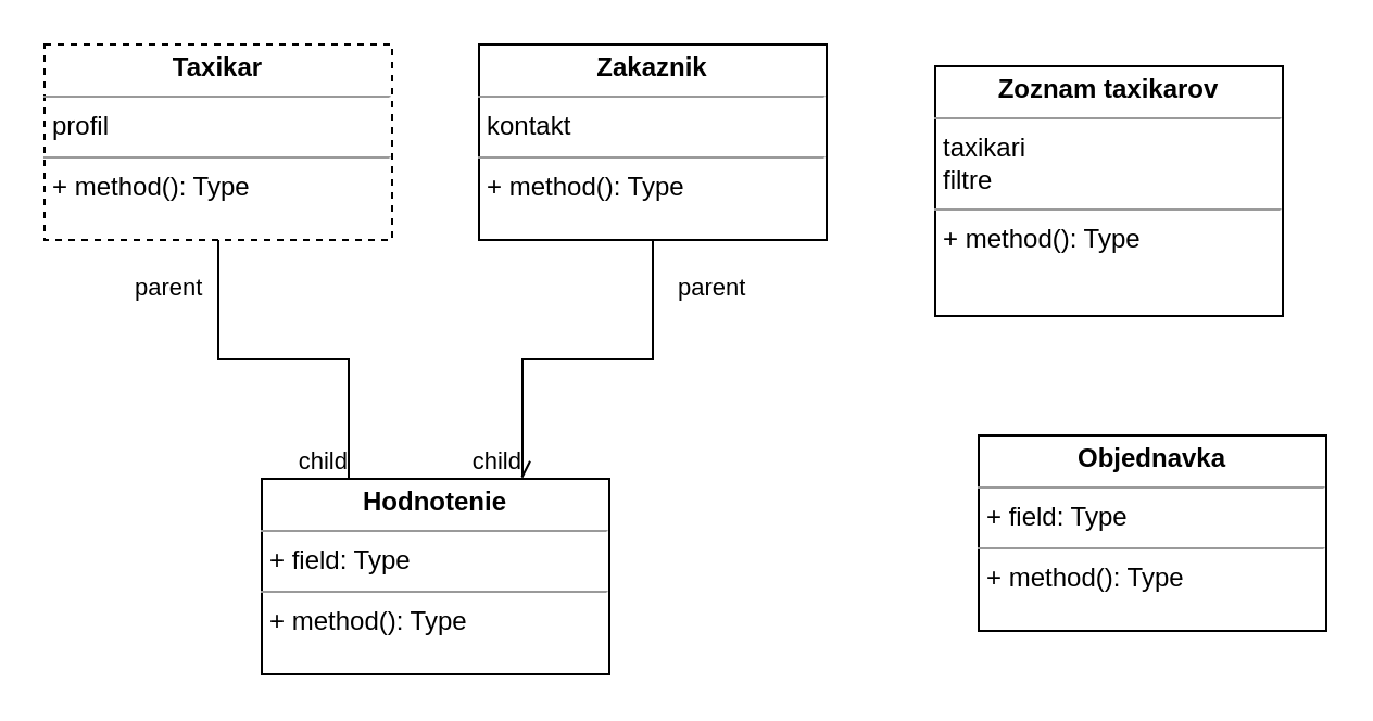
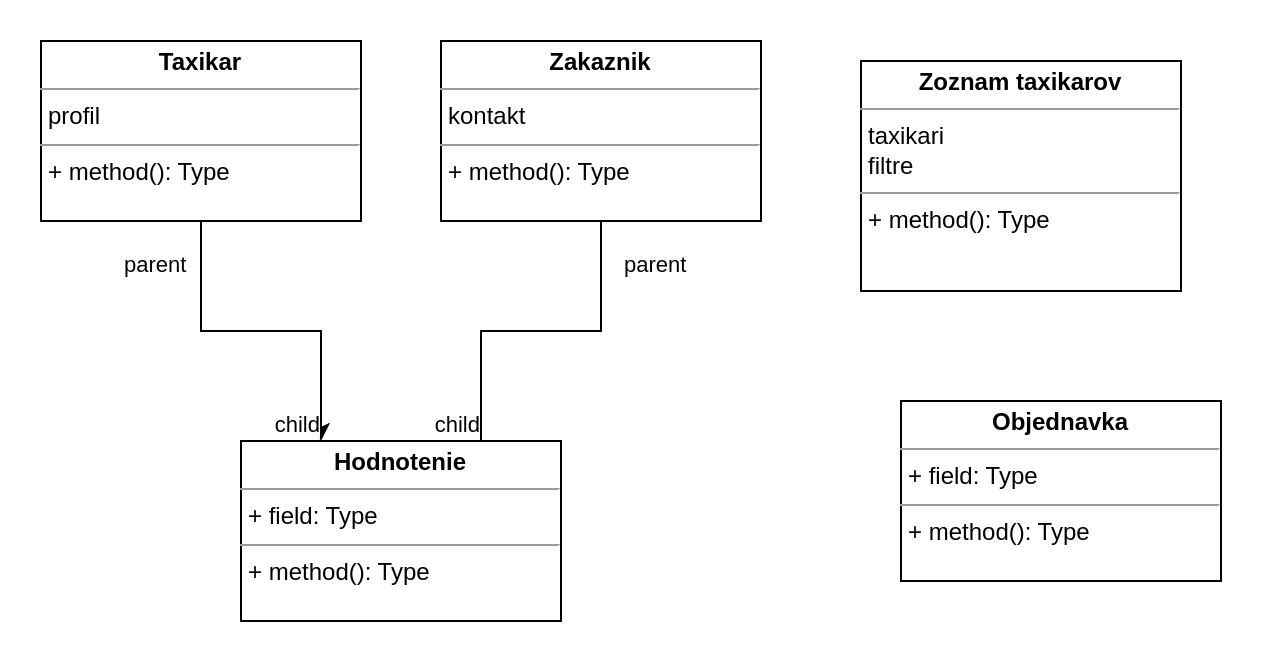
- <mxCell id="2" value="&lt;p style=&quot;margin: 0px ; margin-top: 4px ; text-align: center&quot;&gt;&lt;b&gt;Taxikar&lt;/b&gt;&lt;/p&gt;&lt;hr size=&quot;1&quot;&gt;&lt;p style=&quot;margin: 0px ; margin-left: 4px&quot;&gt;profil&lt;/p&gt;&lt;hr size=&quot;1&quot;&gt;&lt;p style=&quot;margin: 0px ; margin-left: 4px&quot;&gt;+ method(): Type&lt;/p&gt;" style="verticalAlign=top;align=left;overflow=fill;fontSize=12;fontFamily=Helvetica;html=1;dashed=1;" vertex="1" parent="1"><mxGeometry x="20" y="20" width="160" height="90" as="geometry" /></mxCell>
+ <mxCell id="2" value="&lt;p style=&quot;margin: 0px ; margin-top: 4px ; text-align: center&quot;&gt;&lt;b&gt;Taxikar&lt;/b&gt;&lt;/p&gt;&lt;hr size=&quot;1&quot;&gt;&lt;p style=&quot;margin: 0px ; margin-left: 4px&quot;&gt;profil&lt;/p&gt;&lt;hr size=&quot;1&quot;&gt;&lt;p style=&quot;margin: 0px ; margin-left: 4px&quot;&gt;+ method(): Type&lt;/p&gt;" style="verticalAlign=top;align=left;overflow=fill;fontSize=12;fontFamily=Helvetica;html=1;" vertex="1" parent="1"><mxGeometry x="20" y="20" width="160" height="90" as="geometry" /></mxCell>
- <mxCell id="5" value="" style="endArrow=none;html=1;edgeStyle=orthogonalEdgeStyle;rounded=0;entryX=0.25;entryY=0;entryDx=0;entryDy=0;" edge="1" parent="1" source="2" target="4"><mxGeometry relative="1" as="geometry"><mxPoint x="320" y="160" as="sourcePoint" /><mxPoint x="480" y="160" as="targetPoint" /></mxGeometry></mxCell>
+ <mxCell id="5" value="" style="endArrow=classic;html=1;edgeStyle=orthogonalEdgeStyle;rounded=0;entryX=0.25;entryY=0;entryDx=0;entryDy=0;" edge="1" parent="1" source="2" target="4"><mxGeometry relative="1" as="geometry"><mxPoint x="320" y="160" as="sourcePoint" /><mxPoint x="480" y="160" as="targetPoint" /></mxGeometry></mxCell>
- <mxCell id="8" value="" style="endArrow=open;html=1;edgeStyle=orthogonalEdgeStyle;rounded=0;exitX=0.5;exitY=1;exitDx=0;exitDy=0;entryX=0.75;entryY=0;entryDx=0;entryDy=0;" edge="1" parent="1" source="3" target="4"><mxGeometry relative="1" as="geometry"><mxPoint x="320" y="160" as="sourcePoint" /><mxPoint x="480" y="160" as="targetPoint" /></mxGeometry></mxCell>
+ <mxCell id="8" value="" style="endArrow=none;html=1;edgeStyle=orthogonalEdgeStyle;rounded=0;exitX=0.5;exitY=1;exitDx=0;exitDy=0;entryX=0.75;entryY=0;entryDx=0;entryDy=0;" edge="1" parent="1" source="3" target="4"><mxGeometry relative="1" as="geometry"><mxPoint x="320" y="160" as="sourcePoint" /><mxPoint x="480" y="160" as="targetPoint" /></mxGeometry></mxCell>
